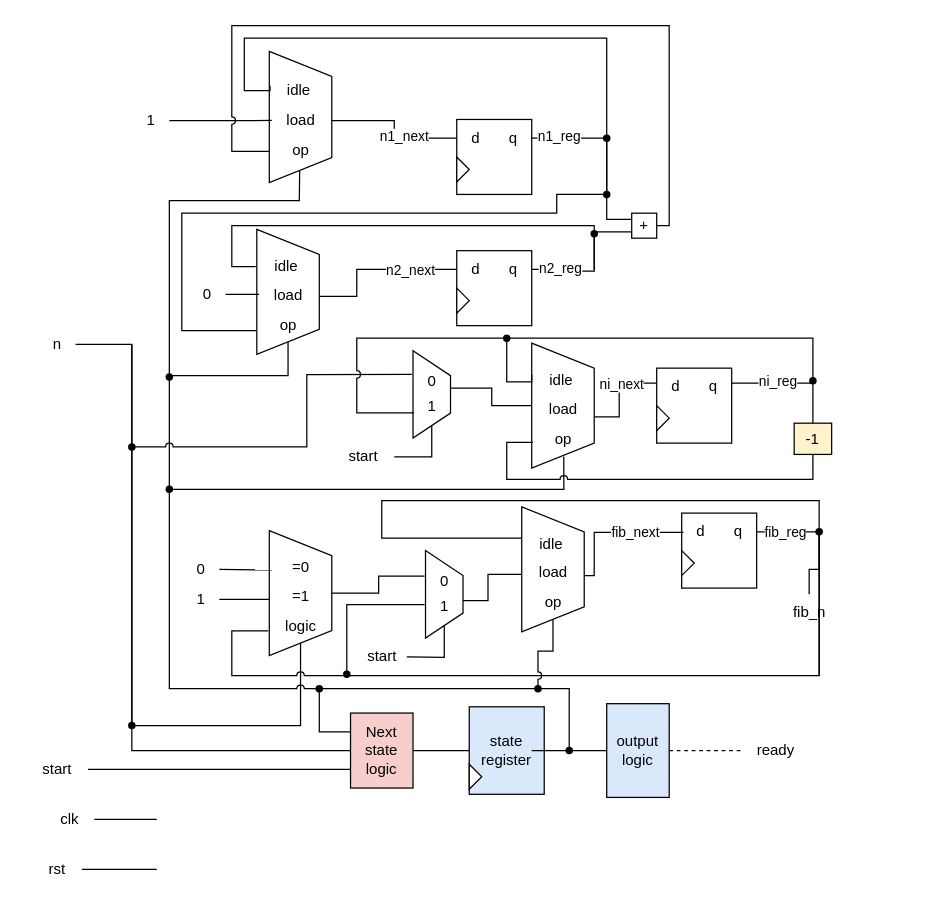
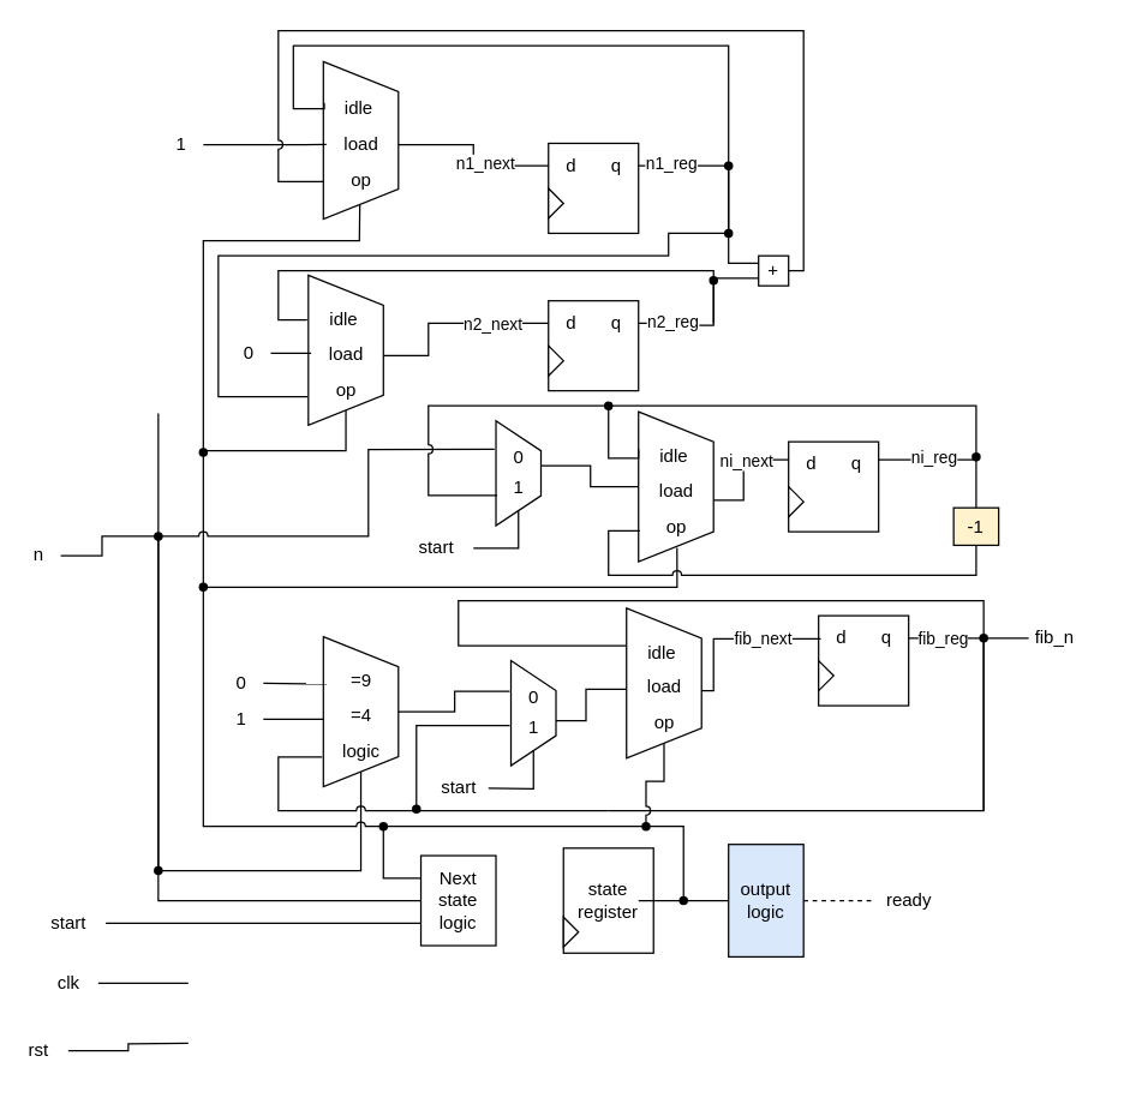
- <mxCell id="7" value="n" style="text;html=1;align=center;verticalAlign=middle;resizable=0;points=[];autosize=1;strokeColor=none;fillColor=none;" parent="1" vertex="1"><mxGeometry x="30" y="260" width="30" height="30" as="geometry" /></mxCell>
+ <mxCell id="7" value="n" style="text;html=1;align=center;verticalAlign=middle;resizable=0;points=[];autosize=1;strokeColor=none;fillColor=none;" parent="1" vertex="1"><mxGeometry x="10" y="355" width="30" height="30" as="geometry" /></mxCell>
- <mxCell id="67" value="=0" style="text;html=1;align=center;verticalAlign=middle;resizable=0;points=[];autosize=1;strokeColor=none;fillColor=none;" parent="65" vertex="1"><mxGeometry x="5" y="15.385" width="40" height="30" as="geometry" /></mxCell>
+ <mxCell id="67" value="=9" style="text;html=1;align=center;verticalAlign=middle;resizable=0;points=[];autosize=1;strokeColor=none;fillColor=none;" parent="65" vertex="1"><mxGeometry x="5" y="15.385" width="40" height="30" as="geometry" /></mxCell>
- <mxCell id="68" value="=1" style="text;html=1;align=center;verticalAlign=middle;resizable=0;points=[];autosize=1;strokeColor=none;fillColor=none;" parent="65" vertex="1"><mxGeometry x="5" y="38.462" width="40" height="30" as="geometry" /></mxCell>
+ <mxCell id="68" value="=4" style="text;html=1;align=center;verticalAlign=middle;resizable=0;points=[];autosize=1;strokeColor=none;fillColor=none;" parent="65" vertex="1"><mxGeometry x="5" y="38.462" width="40" height="30" as="geometry" /></mxCell>
- <mxCell id="146" value="fib_n" style="text;html=1;align=center;verticalAlign=middle;resizable=0;points=[];autosize=1;strokeColor=none;fillColor=none;" vertex="1" parent="1"><mxGeometry x="622" y="475" width="50" height="30" as="geometry" /></mxCell>
+ <mxCell id="146" value="fib_n" style="text;html=1;align=center;verticalAlign=middle;resizable=0;points=[];autosize=1;strokeColor=none;fillColor=none;" vertex="1" parent="1"><mxGeometry x="677" y="410" width="50" height="30" as="geometry" /></mxCell>
- <mxCell id="50" value="Next state logic" style="whiteSpace=wrap;html=1;fillColor=#f8cecc;" parent="1" vertex="1"><mxGeometry x="280" y="570" width="50" height="60" as="geometry" /></mxCell>
+ <mxCell id="50" value="Next state logic" style="whiteSpace=wrap;html=1;" parent="1" vertex="1"><mxGeometry x="280" y="570" width="50" height="60" as="geometry" /></mxCell>
- <mxCell id="49" style="edgeStyle=orthogonalEdgeStyle;rounded=0;orthogonalLoop=1;jettySize=auto;html=1;endArrow=none;endFill=0;jumpStyle=arc;" parent="1" source="50" target="52" edge="1"><mxGeometry relative="1" as="geometry" /></mxCell>
- <mxCell id="52" value="state register" style="whiteSpace=wrap;html=1;fillColor=#dae8fc;" parent="51" vertex="1"><mxGeometry width="60" height="70" as="geometry" /></mxCell>
+ <mxCell id="52" value="state register" style="whiteSpace=wrap;html=1;" parent="51" vertex="1"><mxGeometry width="60" height="70" as="geometry" /></mxCell>
- <mxCell id="64" value="ready" style="text;html=1;align=center;verticalAlign=middle;resizable=0;points=[];autosize=1;strokeColor=none;fillColor=none;" parent="1" vertex="1"><mxGeometry x="595" y="585" width="50" height="30" as="geometry" /></mxCell>
+ <mxCell id="64" value="ready" style="text;html=1;align=center;verticalAlign=middle;resizable=0;points=[];autosize=1;strokeColor=none;fillColor=none;" parent="1" vertex="1"><mxGeometry x="580" y="585" width="50" height="30" as="geometry" /></mxCell>
- <mxCell id="3" value="clk" style="text;html=1;align=center;verticalAlign=middle;resizable=0;points=[];autosize=1;strokeColor=none;fillColor=none;" parent="1" vertex="1"><mxGeometry x="35" y="640" width="40" height="30" as="geometry" /></mxCell>
+ <mxCell id="3" value="clk" style="text;html=1;align=center;verticalAlign=middle;resizable=0;points=[];autosize=1;strokeColor=none;fillColor=none;" parent="1" vertex="1"><mxGeometry x="25" y="640" width="40" height="30" as="geometry" /></mxCell>
- <mxCell id="5" value="rst" style="text;html=1;align=center;verticalAlign=middle;resizable=0;points=[];autosize=1;strokeColor=none;fillColor=none;" parent="1" vertex="1"><mxGeometry x="25" y="680" width="40" height="30" as="geometry" /></mxCell>
+ <mxCell id="5" value="rst" style="text;html=1;align=center;verticalAlign=middle;resizable=0;points=[];autosize=1;strokeColor=none;fillColor=none;" parent="1" vertex="1"><mxGeometry x="5" y="685" width="40" height="30" as="geometry" /></mxCell>
